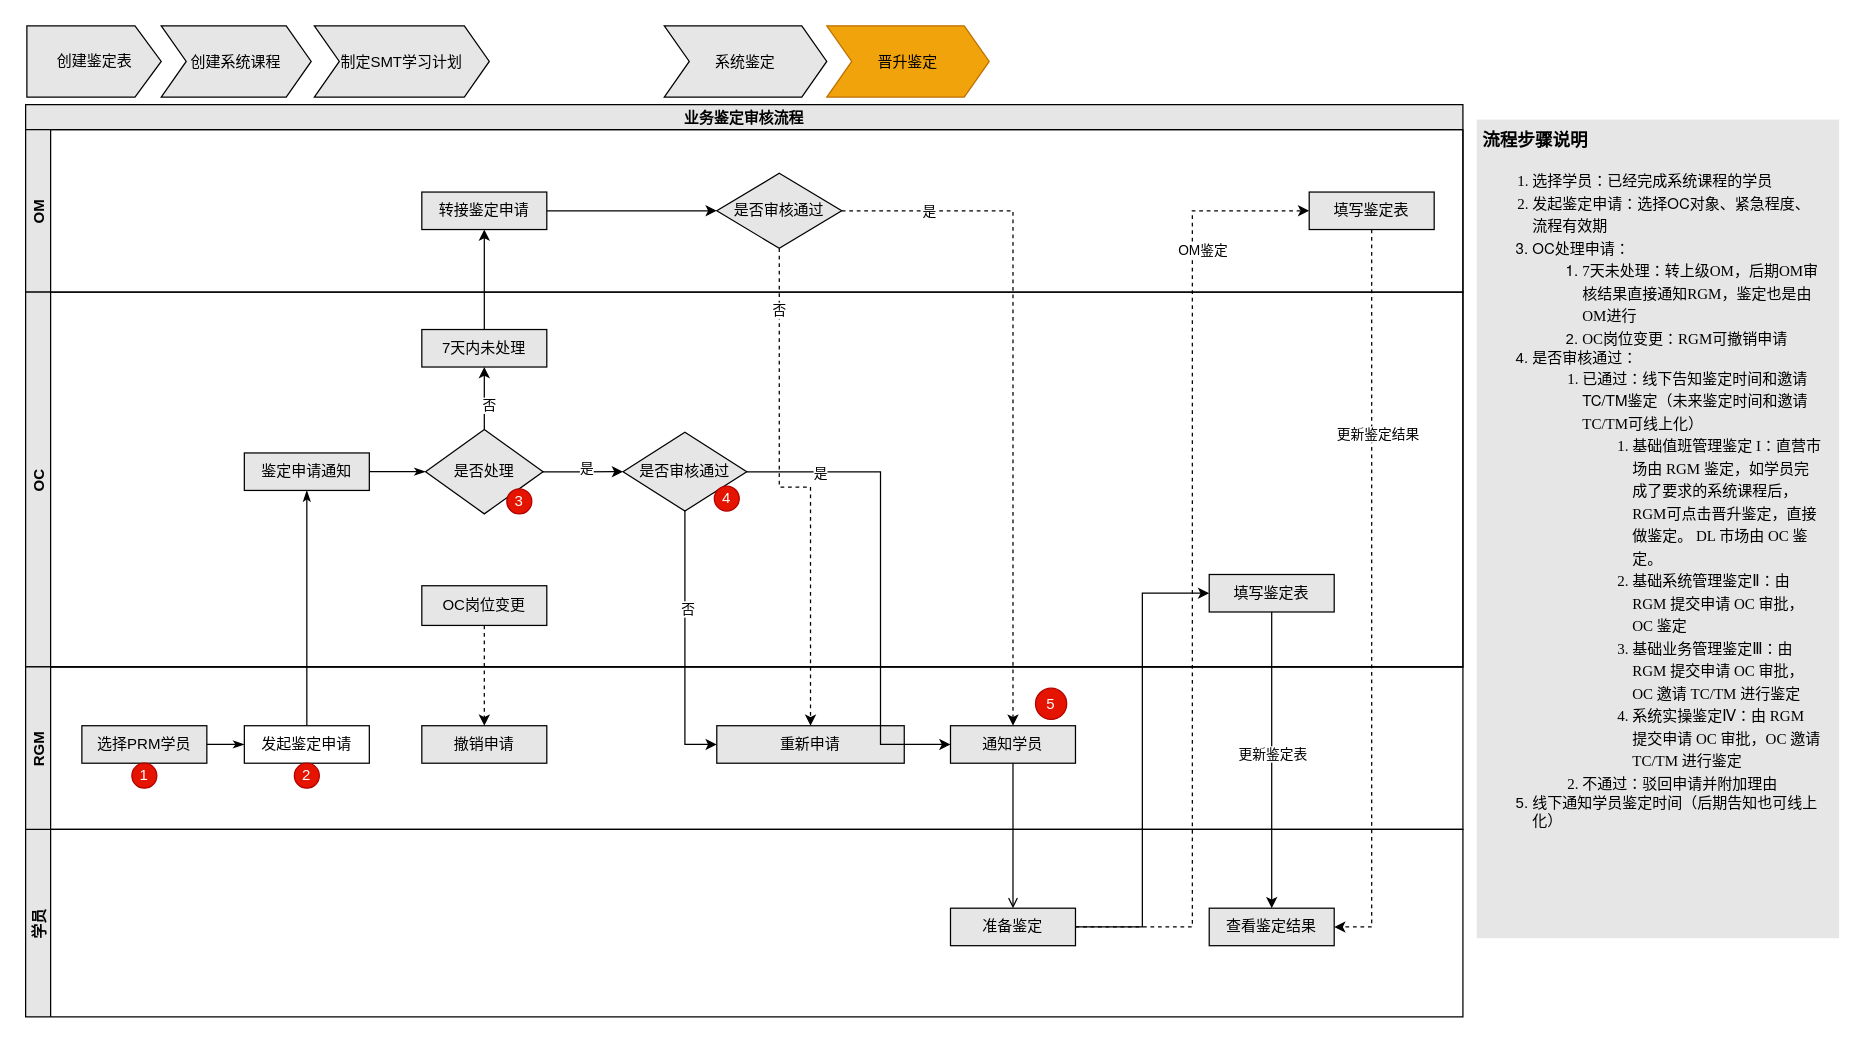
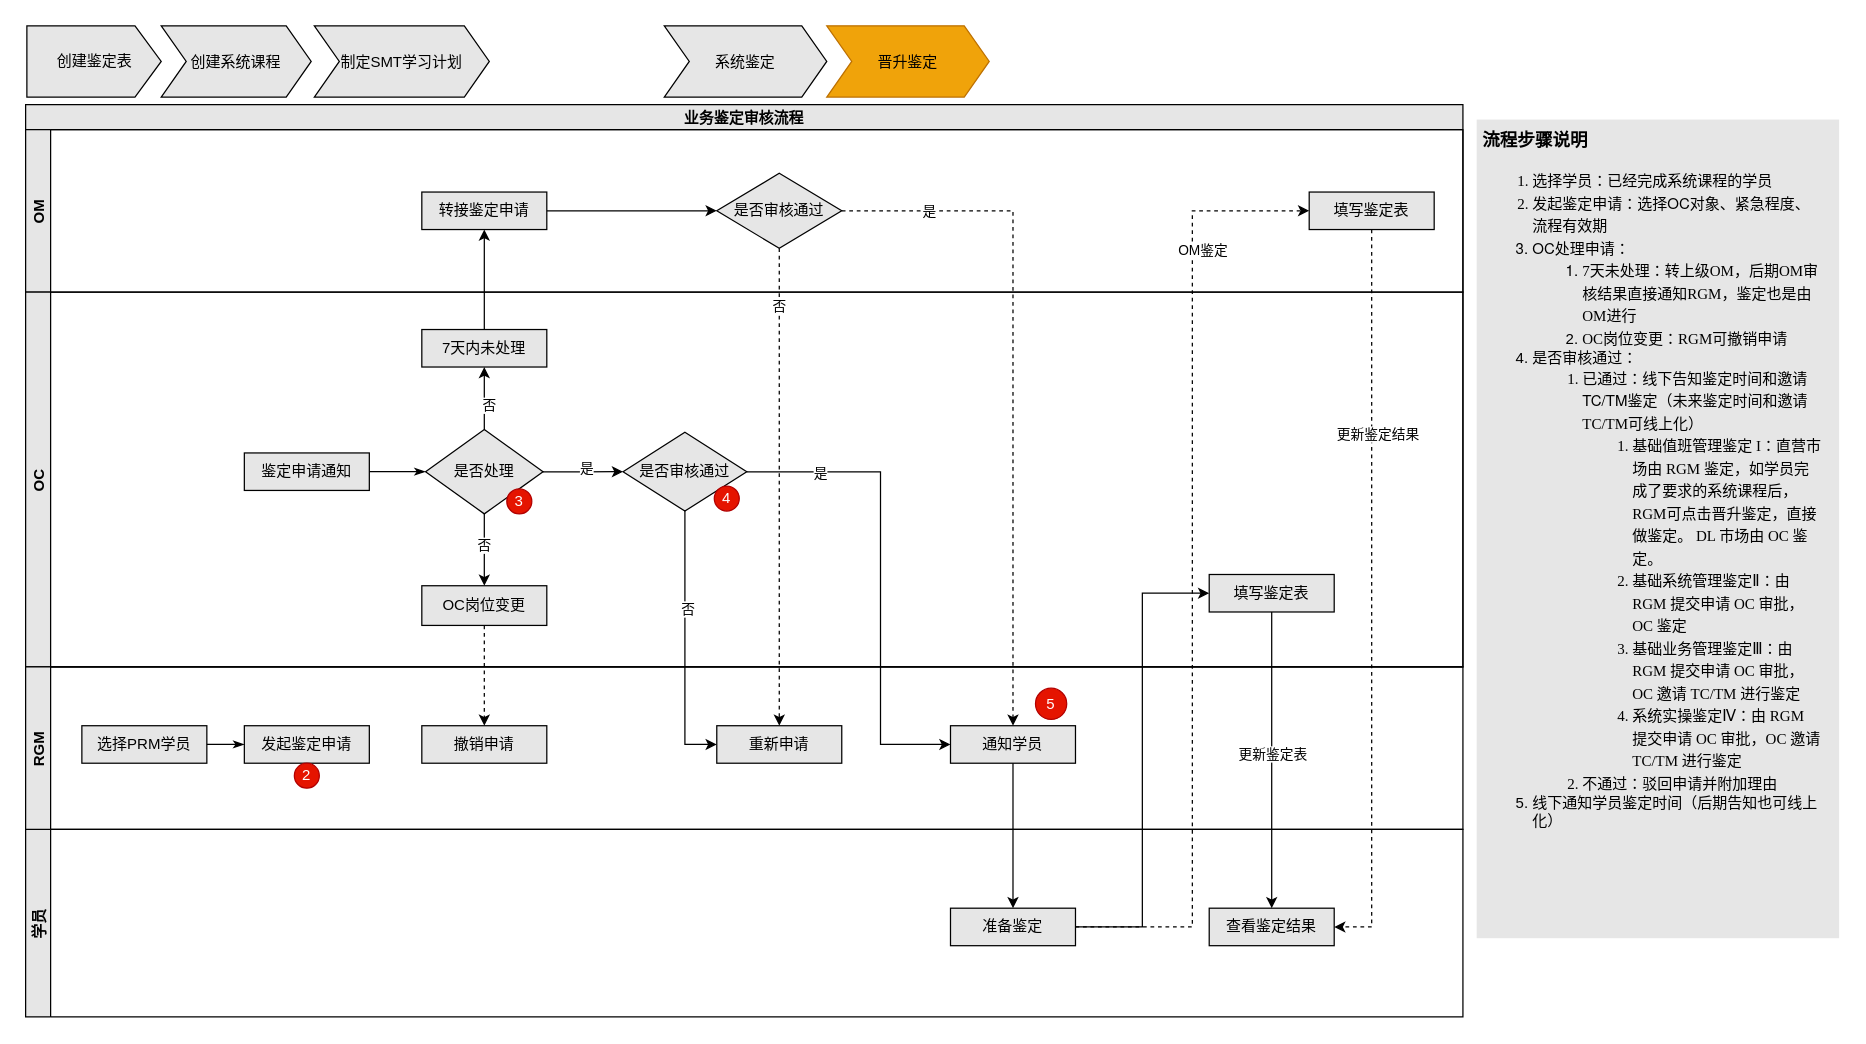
+ <mxCell id="21" style="edgeStyle=orthogonalEdgeStyle;rounded=0;orthogonalLoop=1;jettySize=auto;html=1;" parent="16" source="25" target="27" edge="1"><mxGeometry relative="1" as="geometry" /></mxCell>
+ <mxCell id="22" value="否" style="edgeLabel;html=1;align=center;verticalAlign=middle;resizable=0;points=[];" parent="21" vertex="1" connectable="0"><mxGeometry x="-0.129" y="-1" relative="1" as="geometry"><mxPoint as="offset" /></mxGeometry></mxCell>
- <mxCell id="35" style="edgeStyle=orthogonalEdgeStyle;rounded=1;sketch=0;orthogonalLoop=1;jettySize=auto;html=1;entryX=0.5;entryY=1;entryDx=0;entryDy=0;fontFamily=Helvetica;fontSize=12;fontColor=default;startArrow=none;startFill=0;endArrow=classicThin;endFill=1;startSize=20;" parent="1" source="38" target="18" edge="1"><mxGeometry relative="1" as="geometry" /></mxCell>
- <mxCell id="38" value="发起鉴定申请" style="rounded=0;whiteSpace=wrap;html=1;sketch=0;fontFamily=Helvetica;fontSize=12;fontColor=default;startSize=20;strokeColor=default;fillColor=#ffffff;" parent="36" vertex="1"><mxGeometry x="175" y="47" width="100" height="30" as="geometry" /></mxCell>
+ <mxCell id="38" value="发起鉴定申请" style="rounded=0;whiteSpace=wrap;html=1;sketch=0;fontFamily=Helvetica;fontSize=12;fontColor=default;startSize=20;strokeColor=default;fillColor=#E6E6E6;" parent="36" vertex="1"><mxGeometry x="175" y="47" width="100" height="30" as="geometry" /></mxCell>
- <mxCell id="43" value="重新申请" style="rounded=0;whiteSpace=wrap;html=1;sketch=0;fontFamily=Helvetica;fontSize=12;fontColor=default;startSize=20;strokeColor=default;fillColor=#E6E6E6;" parent="36" vertex="1"><mxGeometry x="553" y="47" width="150" height="30" as="geometry" /></mxCell>
+ <mxCell id="43" value="重新申请" style="rounded=0;whiteSpace=wrap;html=1;sketch=0;fontFamily=Helvetica;fontSize=12;fontColor=default;startSize=20;strokeColor=default;fillColor=#E6E6E6;" parent="36" vertex="1"><mxGeometry x="553" y="47" width="100" height="30" as="geometry" /></mxCell>
- <mxCell id="40" value="1" style="ellipse;whiteSpace=wrap;html=1;aspect=fixed;rounded=0;sketch=0;fontFamily=Helvetica;fontSize=12;fontColor=#ffffff;startSize=20;strokeColor=#B20000;fillColor=#e51400;" parent="36" vertex="1"><mxGeometry x="85" y="77" width="20" height="20" as="geometry" /></mxCell>
- <mxCell id="54" style="edgeStyle=orthogonalEdgeStyle;rounded=0;orthogonalLoop=1;jettySize=auto;html=1;endArrow=open;" parent="1" source="44" target="33" edge="1"><mxGeometry relative="1" as="geometry" /></mxCell>
+ <mxCell id="54" style="edgeStyle=orthogonalEdgeStyle;rounded=0;orthogonalLoop=1;jettySize=auto;html=1;" parent="1" source="44" target="33" edge="1"><mxGeometry relative="1" as="geometry" /></mxCell>
